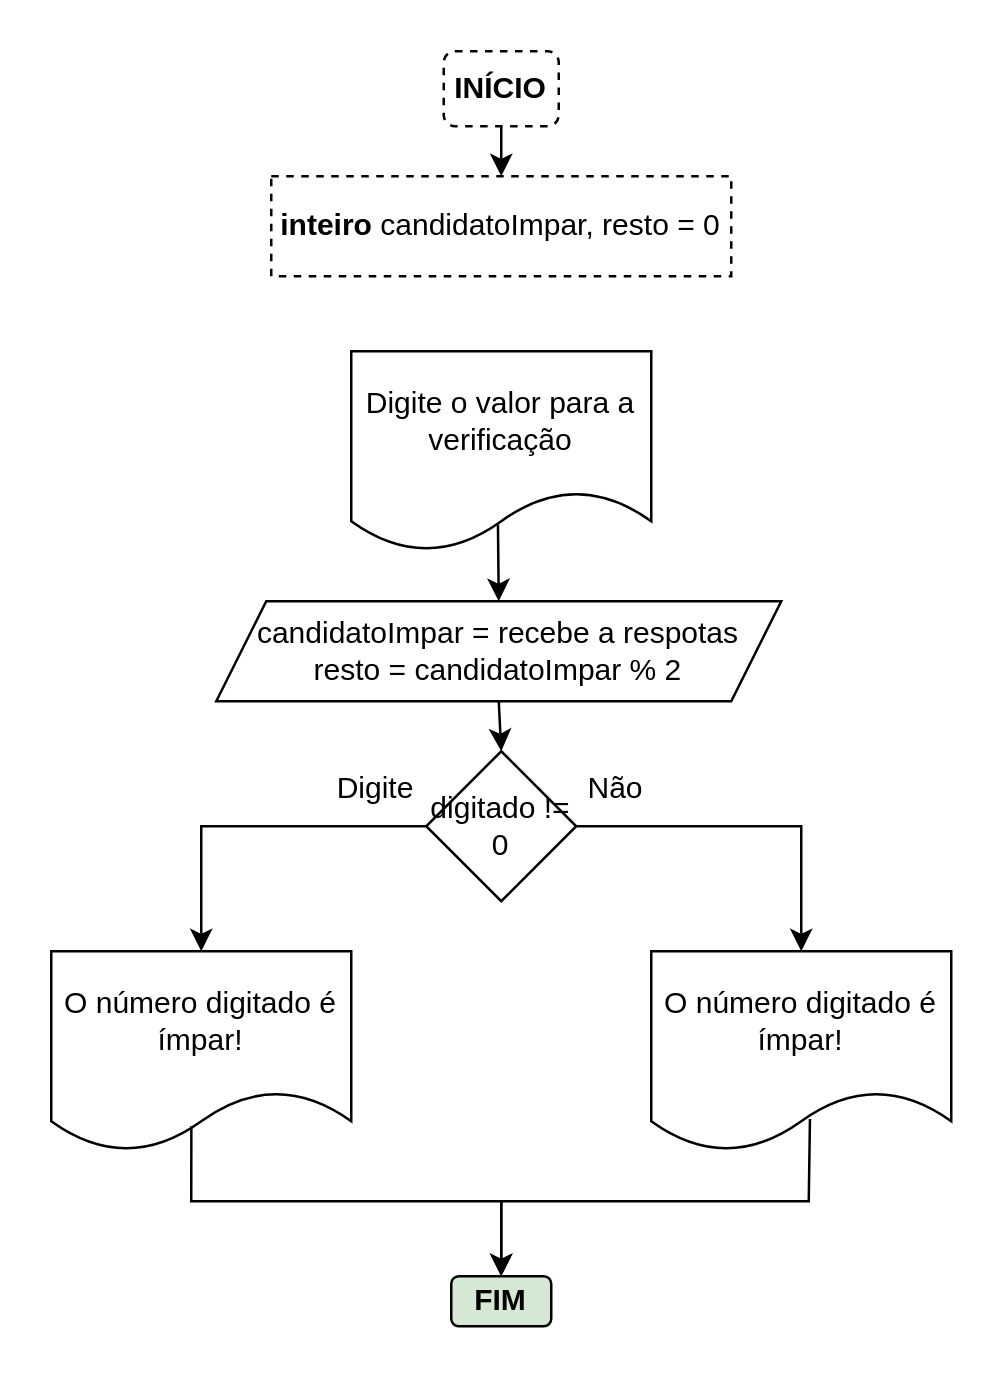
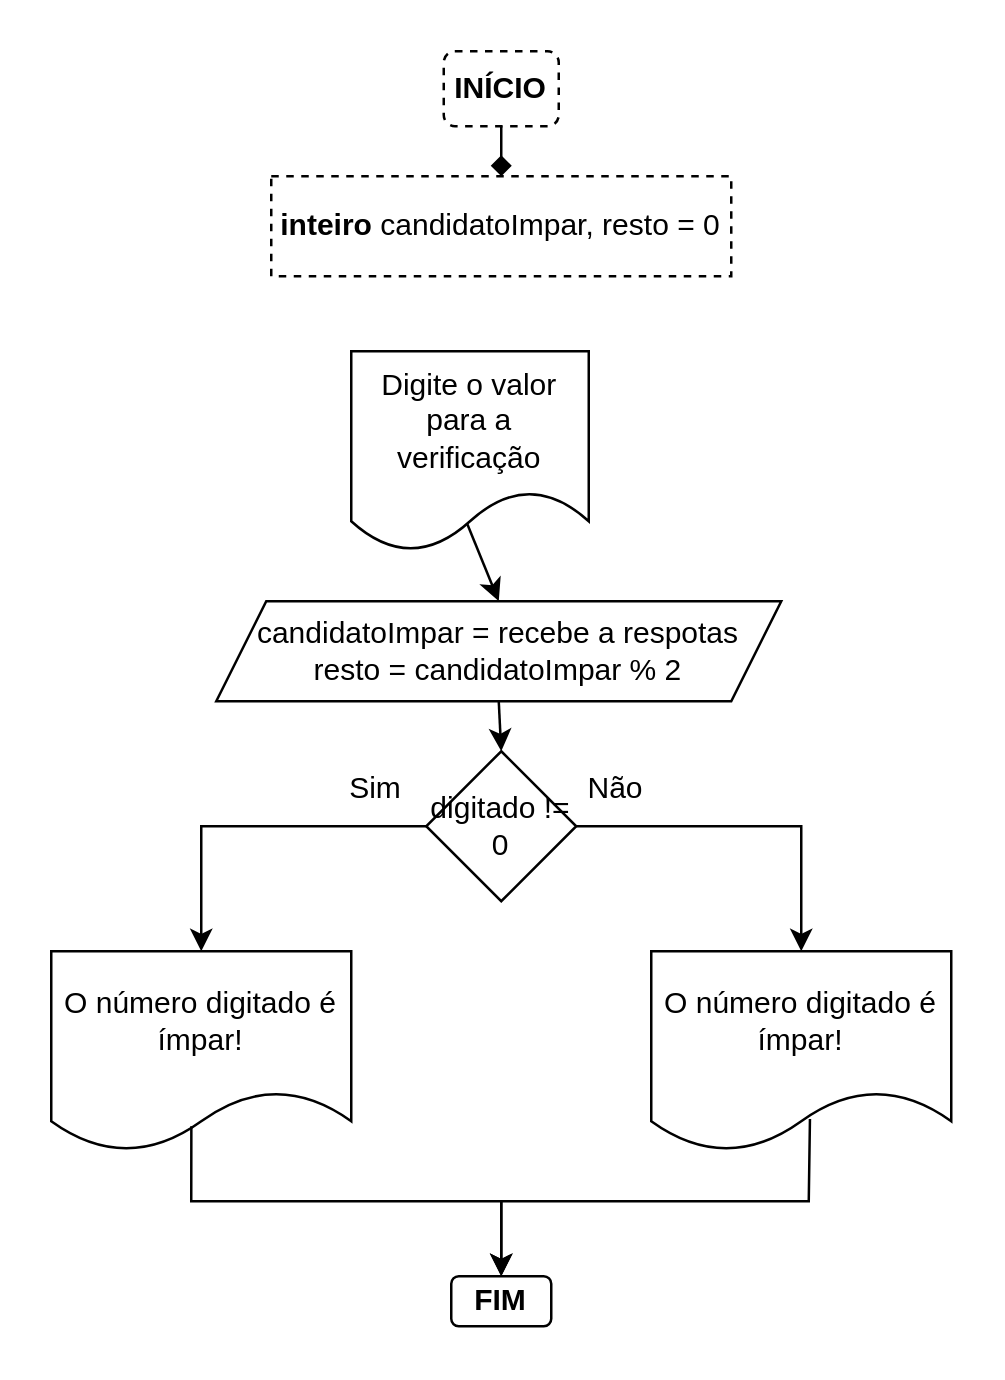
- <mxCell id="10" value="" style="endArrow=classic;html=1;rounded=0;exitX=0.5;exitY=1;exitDx=0;exitDy=0;entryX=0.5;entryY=0;entryDx=0;entryDy=0;" edge="1" parent="1" source="2" target="3"><mxGeometry width="50" height="50" relative="1" as="geometry"><mxPoint x="-14" y="220" as="sourcePoint" /><mxPoint x="36" y="170" as="targetPoint" /></mxGeometry></mxCell>
+ <mxCell id="10" value="" style="endArrow=diamond;html=1;rounded=0;exitX=0.5;exitY=1;exitDx=0;exitDy=0;entryX=0.5;entryY=0;entryDx=0;entryDy=0;" edge="1" parent="1" source="2" target="3"><mxGeometry width="50" height="50" relative="1" as="geometry"><mxPoint x="-14" y="220" as="sourcePoint" /><mxPoint x="36" y="170" as="targetPoint" /></mxGeometry></mxCell>
- <mxCell id="4" value="Digite o valor para a verificação" style="shape=document;whiteSpace=wrap;html=1;boundedLbl=1;" vertex="1" parent="1"><mxGeometry x="140" y="140" width="120" height="80" as="geometry" /></mxCell>
+ <mxCell id="4" value="Digite o valor para a verificação" style="shape=document;whiteSpace=wrap;html=1;boundedLbl=1;" vertex="1" parent="1"><mxGeometry x="140" y="140" width="95" height="80" as="geometry" /></mxCell>
- <mxCell id="15" value="Digite" style="text;html=1;strokeColor=none;fillColor=none;align=center;verticalAlign=middle;whiteSpace=wrap;rounded=0;" vertex="1" parent="1"><mxGeometry x="120" y="300" width="60" height="30" as="geometry" /></mxCell>
+ <mxCell id="15" value="Sim" style="text;html=1;strokeColor=none;fillColor=none;align=center;verticalAlign=middle;whiteSpace=wrap;rounded=0;" vertex="1" parent="1"><mxGeometry x="120" y="300" width="60" height="30" as="geometry" /></mxCell>
- <mxCell id="9" value="&lt;b&gt;FIM&lt;/b&gt;" style="rounded=1;whiteSpace=wrap;html=1;fillColor=#d5e8d4;" vertex="1" parent="1"><mxGeometry x="180" y="510" width="40" height="20" as="geometry" /></mxCell>
+ <mxCell id="9" value="&lt;b&gt;FIM&lt;/b&gt;" style="rounded=1;whiteSpace=wrap;html=1;" vertex="1" parent="1"><mxGeometry x="180" y="510" width="40" height="20" as="geometry" /></mxCell>
